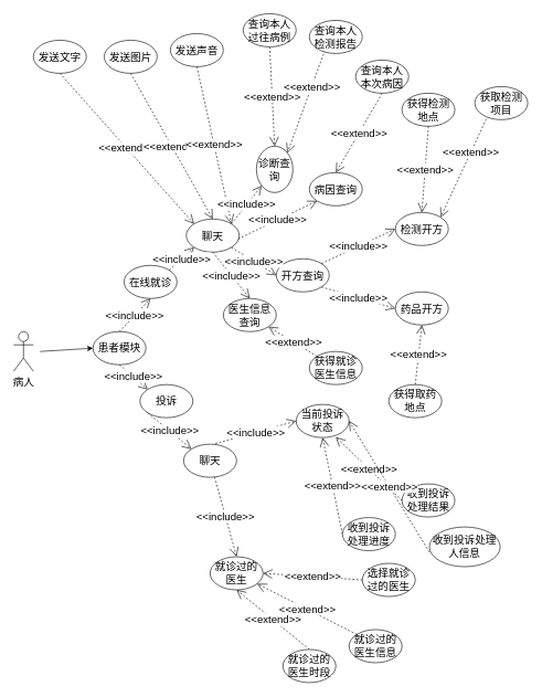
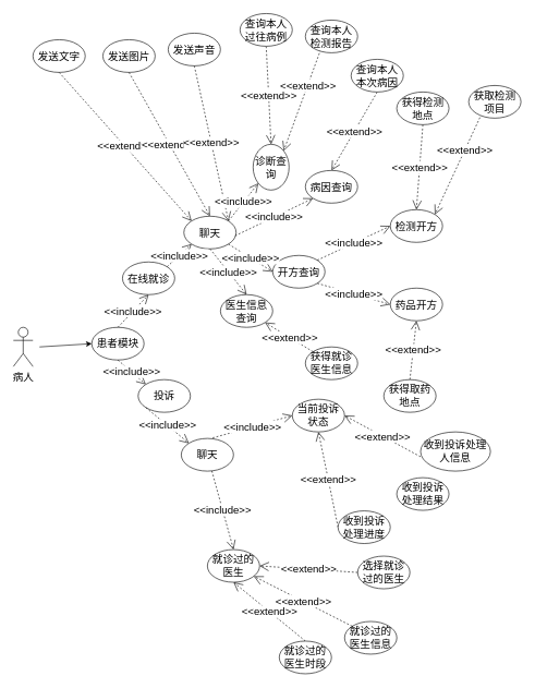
- <mxCell id="14" value="&amp;lt;&amp;lt;extend&amp;gt;&amp;gt;" style="endArrow=open;endSize=12;dashed=1;html=1;fontFamily=Helvetica;fontSize=16;entryX=0.748;entryY=0.984;entryDx=0;entryDy=0;entryPerimeter=0;exitX=0;exitY=0.5;exitDx=0;exitDy=0;" parent="1" edge="1" target="13" source="15"><mxGeometry x="-0.002" width="160" relative="1" as="geometry"><mxPoint x="257" y="940" as="sourcePoint" /><mxPoint x="227" y="880" as="targetPoint" /><mxPoint as="offset" /></mxGeometry></mxCell>
- <mxCell id="17" value="收到投诉处理人信息" style="ellipse;whiteSpace=wrap;html=1;fontFamily=Helvetica;fontSize=16;" vertex="1" parent="1"><mxGeometry x="648.34" y="795" width="107" height="60" as="geometry" /></mxCell>
+ <mxCell id="17" value="收到投诉处理人信息" style="ellipse;whiteSpace=wrap;html=1;fontFamily=Helvetica;fontSize=16;" vertex="1" parent="1"><mxGeometry x="643.34" y="660" width="107" height="60" as="geometry" /></mxCell>
